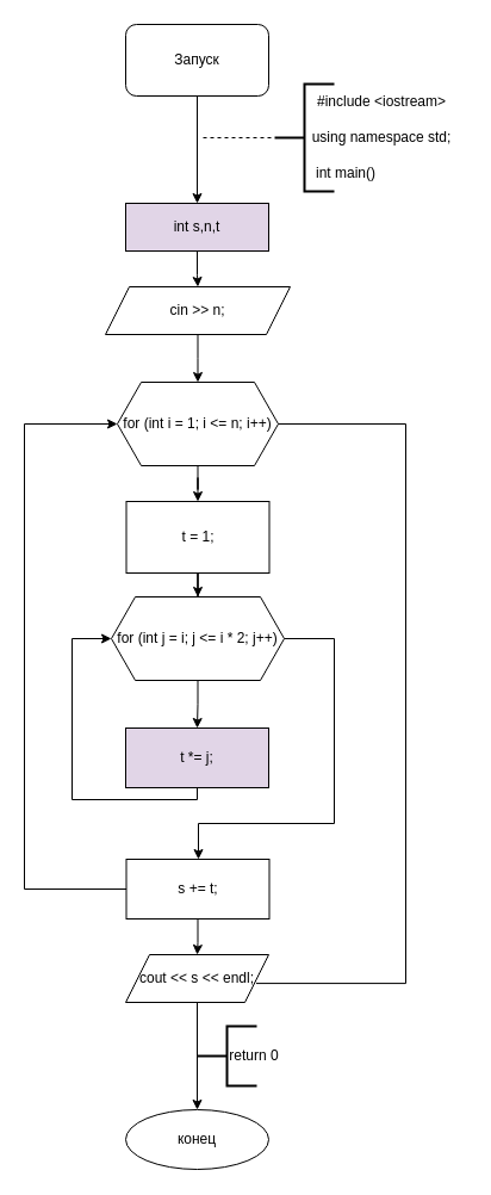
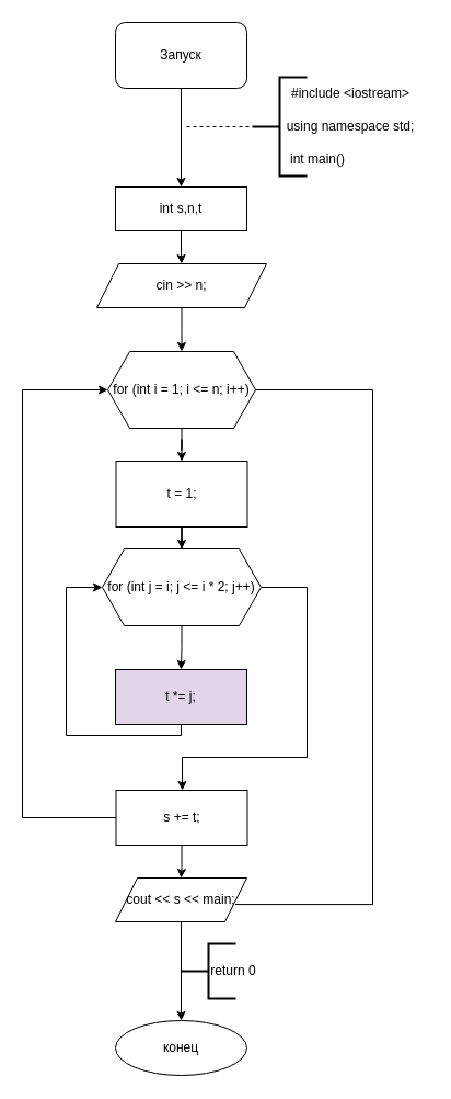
- <mxCell id="9" value="int s,n,t" style="rounded=0;whiteSpace=wrap;html=1;shadow=0;glass=0;sketch=0;fillColor=#e1d5e7;" parent="1" vertex="1"><mxGeometry x="105" y="170" width="120" height="40" as="geometry" /></mxCell>
+ <mxCell id="9" value="int s,n,t" style="rounded=0;whiteSpace=wrap;html=1;shadow=0;glass=0;sketch=0;" parent="1" vertex="1"><mxGeometry x="105" y="170" width="120" height="40" as="geometry" /></mxCell>
- <mxCell id="27" value="cout &amp;lt;&amp;lt; s &amp;lt;&amp;lt; endl;" style="shape=parallelogram;perimeter=parallelogramPerimeter;whiteSpace=wrap;html=1;fixedSize=1;" vertex="1" parent="1"><mxGeometry x="105" y="800" width="120" height="40" as="geometry" /></mxCell>
+ <mxCell id="27" value="cout &amp;lt;&amp;lt; s &amp;lt;&amp;lt; main;" style="shape=parallelogram;perimeter=parallelogramPerimeter;whiteSpace=wrap;html=1;fixedSize=1;" vertex="1" parent="1"><mxGeometry x="105" y="800" width="120" height="40" as="geometry" /></mxCell>
